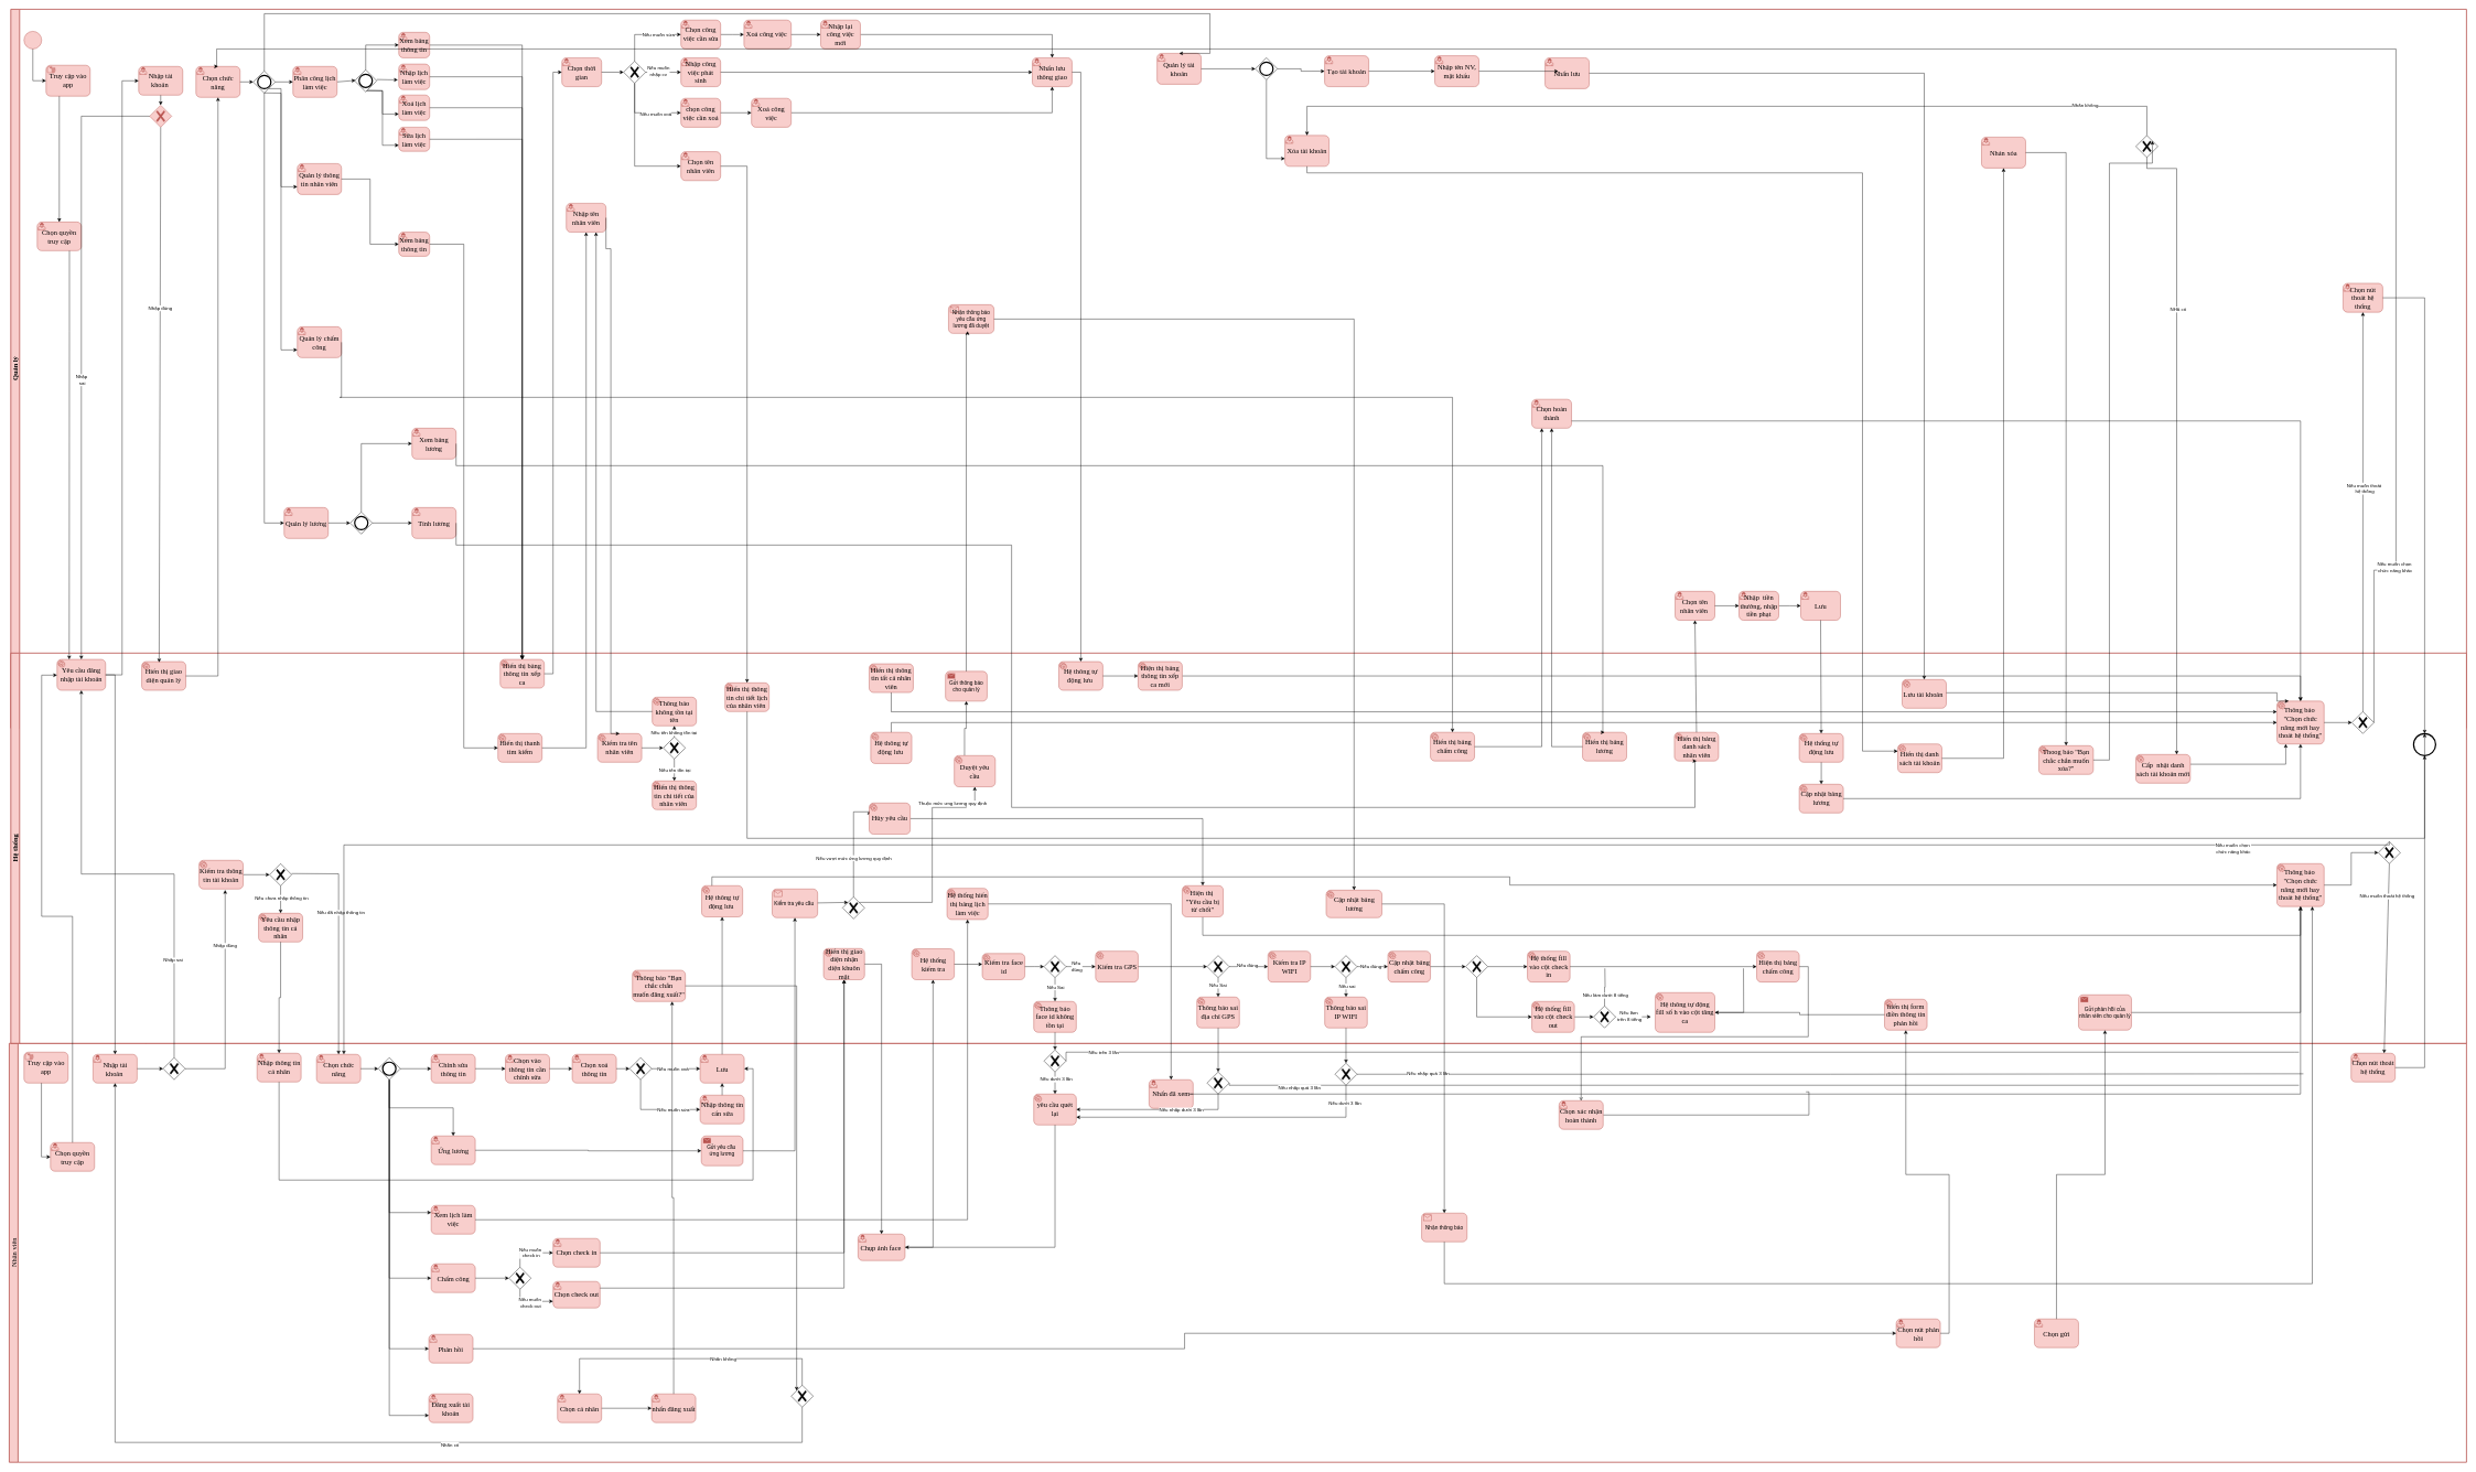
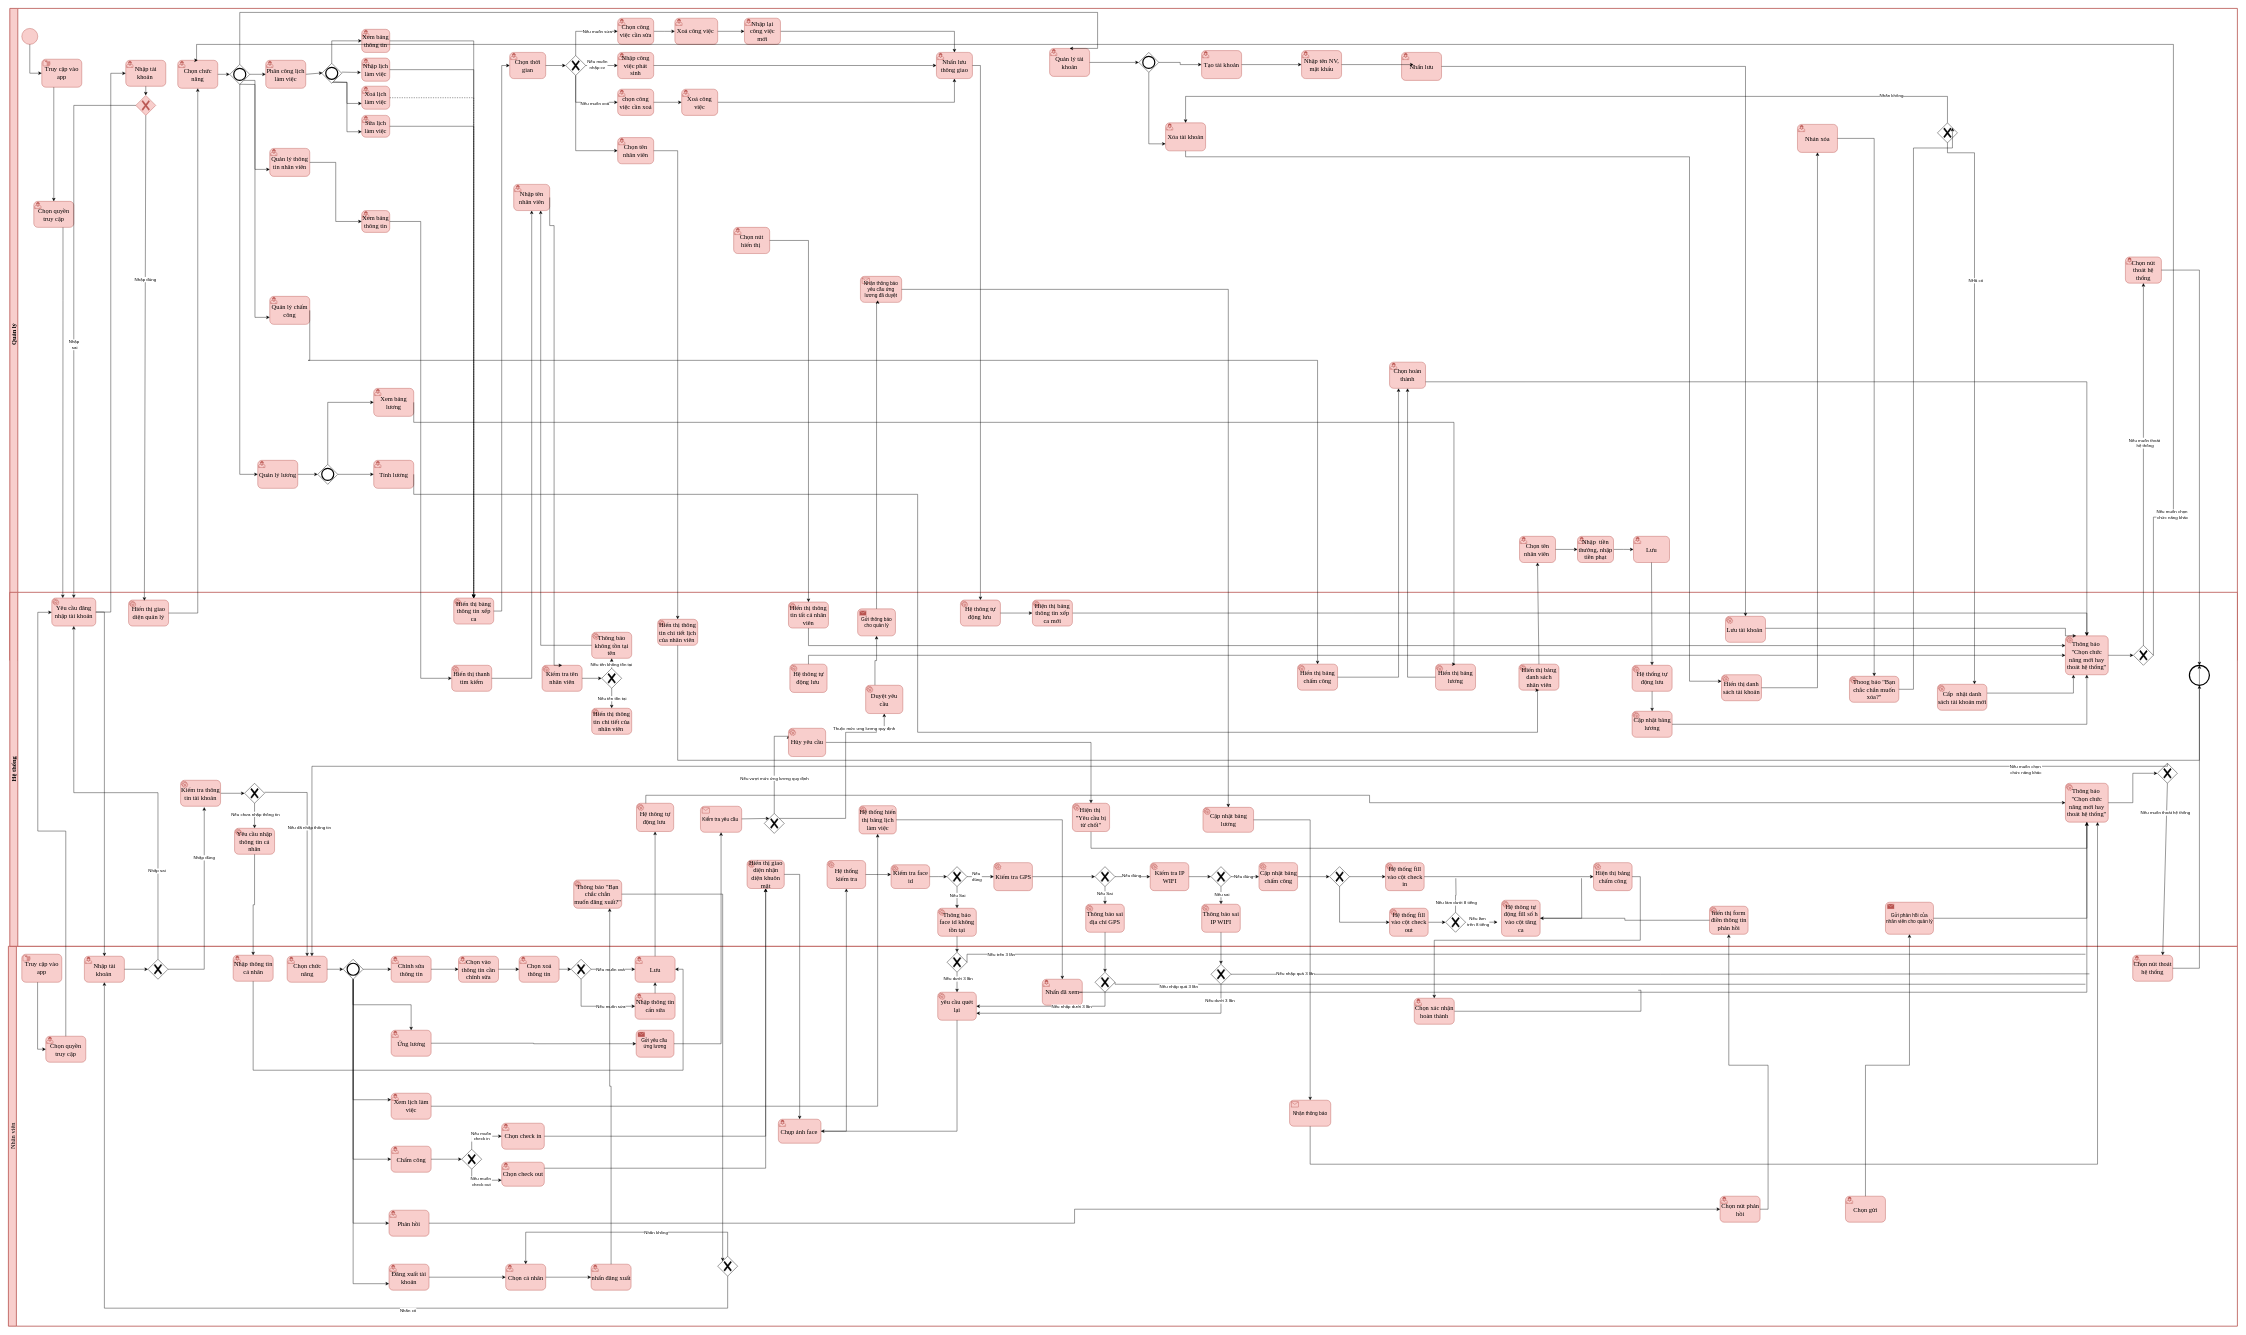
- <mxCell id="349" style="edgeStyle=orthogonalEdgeStyle;rounded=0;orthogonalLoop=1;jettySize=auto;html=1;" parent="1" source="24" target="166" edge="1"><mxGeometry relative="1" as="geometry" /></mxCell>
+ <mxCell id="349" style="edgeStyle=orthogonalEdgeStyle;rounded=0;orthogonalLoop=1;jettySize=auto;html=1;dashed=1;" parent="1" source="24" target="166" edge="1"><mxGeometry relative="1" as="geometry" /></mxCell>
+ <mxCell id="52" value="Chọn nút hiển thị&amp;nbsp;" style="points=[[0.25,0,0],[0.5,0,0],[0.75,0,0],[1,0.25,0],[1,0.5,0],[1,0.75,0],[0.75,1,0],[0.5,1,0],[0.25,1,0],[0,0.75,0],[0,0.5,0],[0,0.25,0]];shape=mxgraph.bpmn.task;whiteSpace=wrap;rectStyle=rounded;size=10;html=1;container=1;expand=0;collapsible=0;taskMarker=user;fillColor=#f8cecc;strokeColor=#b85450;fontFamily=Times New Roman;fontSize=16;" parent="9" vertex="1"><mxGeometry x="1810" y="547.46" width="90" height="65.46" as="geometry" /></mxCell>
+ <mxCell id="314" style="edgeStyle=orthogonalEdgeStyle;rounded=0;orthogonalLoop=1;jettySize=auto;html=1;exitX=1;exitY=0.5;exitDx=0;exitDy=0;exitPerimeter=0;entryX=0.5;entryY=0;entryDx=0;entryDy=0;entryPerimeter=0;" parent="1" source="52" target="183" edge="1"><mxGeometry relative="1" as="geometry" /></mxCell>
- <mxCell id="268" value="Hệ thông tự động fill số h vào cột tăng ca" style="points=[[0.25,0,0],[0.5,0,0],[0.75,0,0],[1,0.25,0],[1,0.5,0],[1,0.75,0],[0.75,1,0],[0.5,1,0],[0.25,1,0],[0,0.75,0],[0,0.5,0],[0,0.25,0]];shape=mxgraph.bpmn.task;whiteSpace=wrap;rectStyle=rounded;size=10;html=1;container=1;expand=0;collapsible=0;taskMarker=service;fillColor=#f8cecc;strokeColor=#b85450;fontFamily=Times New Roman;fontSize=16;" parent="163" vertex="1"><mxGeometry x="3730" y="770" width="135" height="90" as="geometry" /></mxCell>
+ <mxCell id="268" value="Hệ thông tự động fill số h vào cột tăng ca" style="points=[[0.25,0,0],[0.5,0,0],[0.75,0,0],[1,0.25,0],[1,0.5,0],[1,0.75,0],[0.75,1,0],[0.5,1,0],[0.25,1,0],[0,0.75,0],[0,0.5,0],[0,0.25,0]];shape=mxgraph.bpmn.task;whiteSpace=wrap;rectStyle=rounded;size=10;html=1;container=1;expand=0;collapsible=0;taskMarker=service;fillColor=#f8cecc;strokeColor=#b85450;fontFamily=Times New Roman;fontSize=16;" parent="163" vertex="1"><mxGeometry x="3730" y="770" width="96.5" height="90" as="geometry" /></mxCell>
- <mxCell id="335" style="edgeStyle=orthogonalEdgeStyle;rounded=0;orthogonalLoop=1;jettySize=auto;html=1;exitX=1;exitY=0.5;exitDx=0;exitDy=0;exitPerimeter=0;entryX=0.5;entryY=0;entryDx=0;entryDy=0;entryPerimeter=0;endArrow=open;" parent="1" source="247" target="144" edge="1"><mxGeometry relative="1" as="geometry"><Array as="points"><mxPoint x="4101" y="2191" /><mxPoint x="4101" y="2350" /><mxPoint x="3586" y="2350" /></Array></mxGeometry></mxCell>
+ <mxCell id="335" style="edgeStyle=orthogonalEdgeStyle;rounded=0;orthogonalLoop=1;jettySize=auto;html=1;exitX=1;exitY=0.5;exitDx=0;exitDy=0;exitPerimeter=0;entryX=0.5;entryY=0;entryDx=0;entryDy=0;entryPerimeter=0;" parent="1" source="247" target="144" edge="1"><mxGeometry relative="1" as="geometry"><Array as="points"><mxPoint x="4101" y="2191" /><mxPoint x="4101" y="2350" /><mxPoint x="3586" y="2350" /></Array></mxGeometry></mxCell>
+ <mxCell id="154" style="edgeStyle=orthogonalEdgeStyle;rounded=0;orthogonalLoop=1;jettySize=auto;html=1;entryX=0;entryY=0.5;entryDx=0;entryDy=0;entryPerimeter=0;" parent="98" source="150" target="152" edge="1"><mxGeometry relative="1" as="geometry" /></mxCell>
